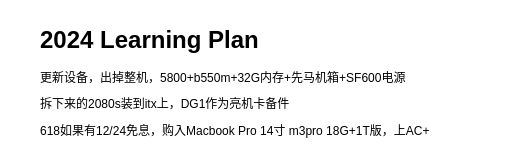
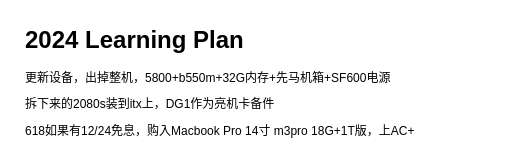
- <mxCell id="2" value="&lt;h1&gt;2024 Learning Plan&lt;/h1&gt;&lt;p&gt;更新设备，出掉整机，5800+b550m+32G内存+先马机箱+SF600电源&lt;/p&gt;&lt;p&gt;拆下来的2080s装到itx上，DG1作为亮机卡备件&lt;/p&gt;&lt;p&gt;618如果有12/24免息，购入Macbook Pro 14寸 m3pro 18G+1T版，上AC+&lt;/p&gt;" style="text;html=1;spacing=5;spacingTop=-20;whiteSpace=wrap;overflow=hidden;rounded=0;" vertex="1" parent="1"><mxGeometry x="35" y="20" width="490" height="120" as="geometry" /></mxCell>
+ <mxCell id="2" value="&lt;h1&gt;2024 Learning Plan&lt;/h1&gt;&lt;p&gt;更新设备，出掉整机，5800+b550m+32G内存+先马机箱+SF600电源&lt;/p&gt;&lt;p&gt;拆下来的2080s装到itx上，DG1作为亮机卡备件&lt;/p&gt;&lt;p&gt;618如果有12/24免息，购入Macbook Pro 14寸 m3pro 18G+1T版，上AC+&lt;/p&gt;" style="text;html=1;spacing=5;spacingTop=-20;whiteSpace=wrap;overflow=hidden;rounded=0;" vertex="1" parent="1"><mxGeometry x="20" y="20" width="490" height="120" as="geometry" /></mxCell>
